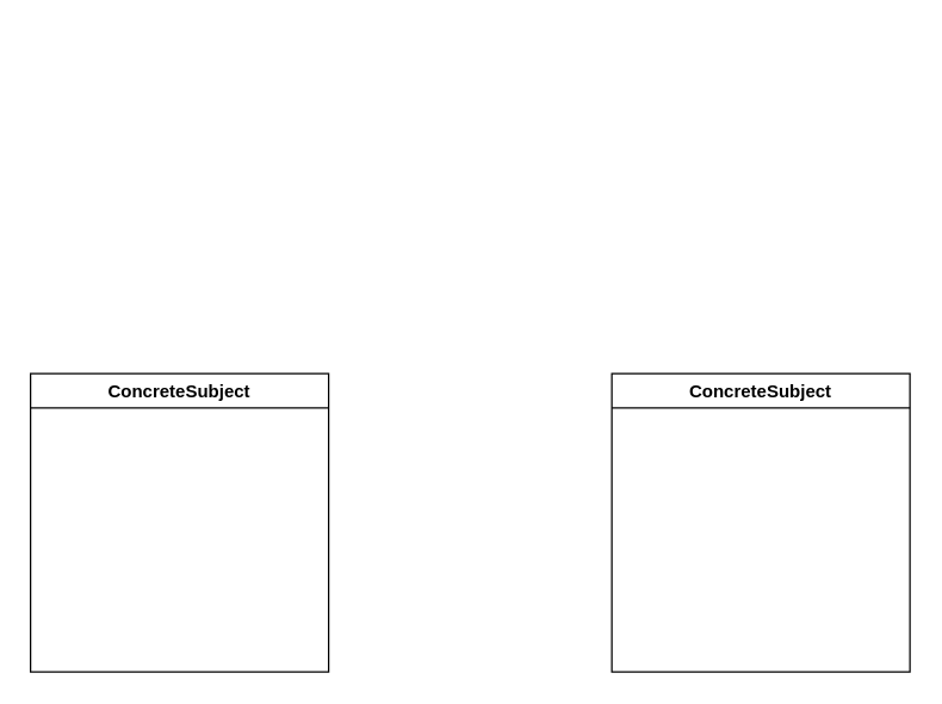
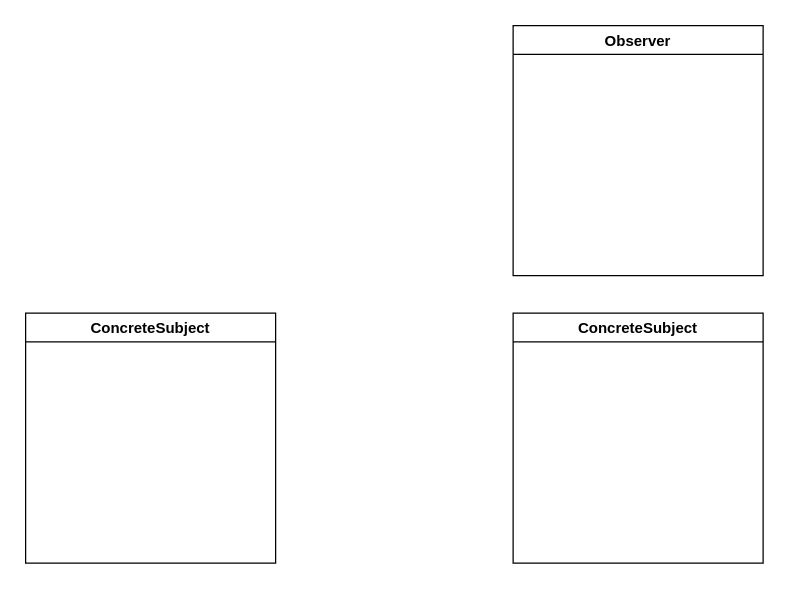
+ <mxCell id="3" value="Observer" style="swimlane;" vertex="1" parent="1"><mxGeometry x="410" y="20" width="200" height="200" as="geometry" /></mxCell>
